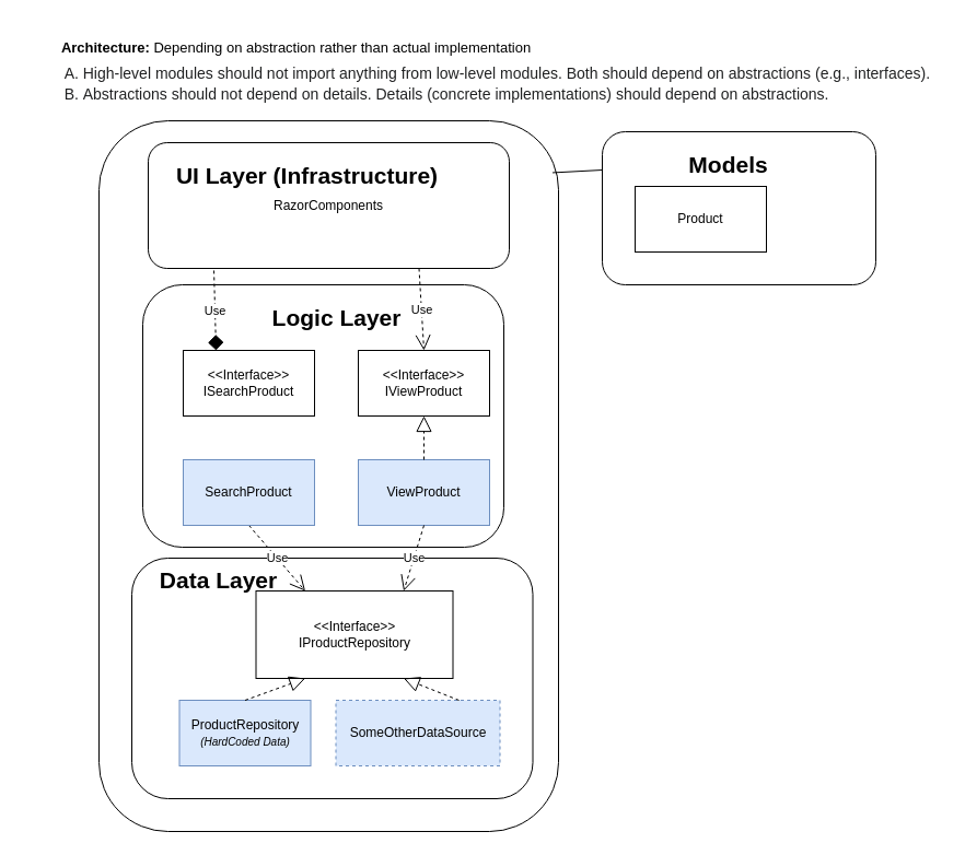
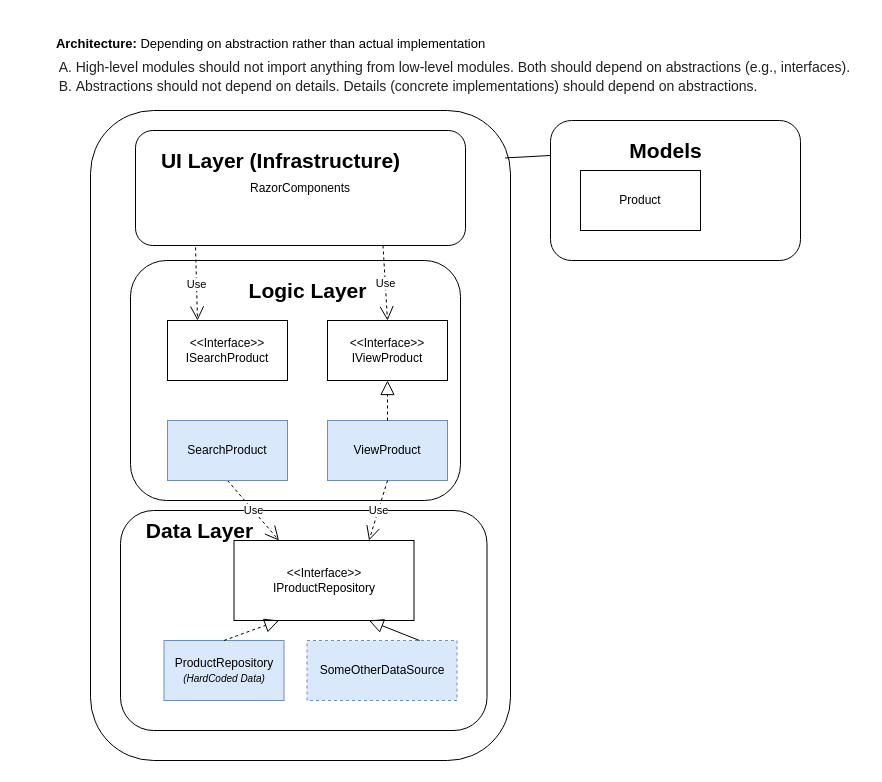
- <mxCell id="20" value="Use" style="endArrow=diamond;endSize=12;dashed=1;html=1;rounded=0;entryX=0.25;entryY=0;entryDx=0;entryDy=0;exitX=0.182;exitY=1.017;exitDx=0;exitDy=0;exitPerimeter=0;" parent="1" source="5" target="18" edge="1"><mxGeometry width="160" relative="1" as="geometry"><mxPoint x="80" y="230" as="sourcePoint" /><mxPoint x="10" y="330" as="targetPoint" /></mxGeometry></mxCell>
+ <mxCell id="20" value="Use" style="endArrow=open;endSize=12;dashed=1;html=1;rounded=0;entryX=0.25;entryY=0;entryDx=0;entryDy=0;exitX=0.182;exitY=1.017;exitDx=0;exitDy=0;exitPerimeter=0;" parent="1" source="5" target="18" edge="1"><mxGeometry width="160" relative="1" as="geometry"><mxPoint x="80" y="230" as="sourcePoint" /><mxPoint x="10" y="330" as="targetPoint" /></mxGeometry></mxCell>
- <mxCell id="22" value="" style="endArrow=block;dashed=1;endFill=0;endSize=12;html=1;rounded=0;exitX=0.75;exitY=0;exitDx=0;exitDy=0;entryX=0.75;entryY=1;entryDx=0;entryDy=0;" parent="1" source="21" target="8" edge="1"><mxGeometry width="160" relative="1" as="geometry"><mxPoint x="953.5" y="520" as="sourcePoint" /><mxPoint x="473.5" y="560" as="targetPoint" /></mxGeometry></mxCell>
+ <mxCell id="22" value="" style="endArrow=block;dashed=0;endFill=0;endSize=12;html=1;rounded=0;exitX=0.75;exitY=0;exitDx=0;exitDy=0;entryX=0.75;entryY=1;entryDx=0;entryDy=0;" parent="1" source="21" target="8" edge="1"><mxGeometry width="160" relative="1" as="geometry"><mxPoint x="953.5" y="520" as="sourcePoint" /><mxPoint x="473.5" y="560" as="targetPoint" /></mxGeometry></mxCell>
